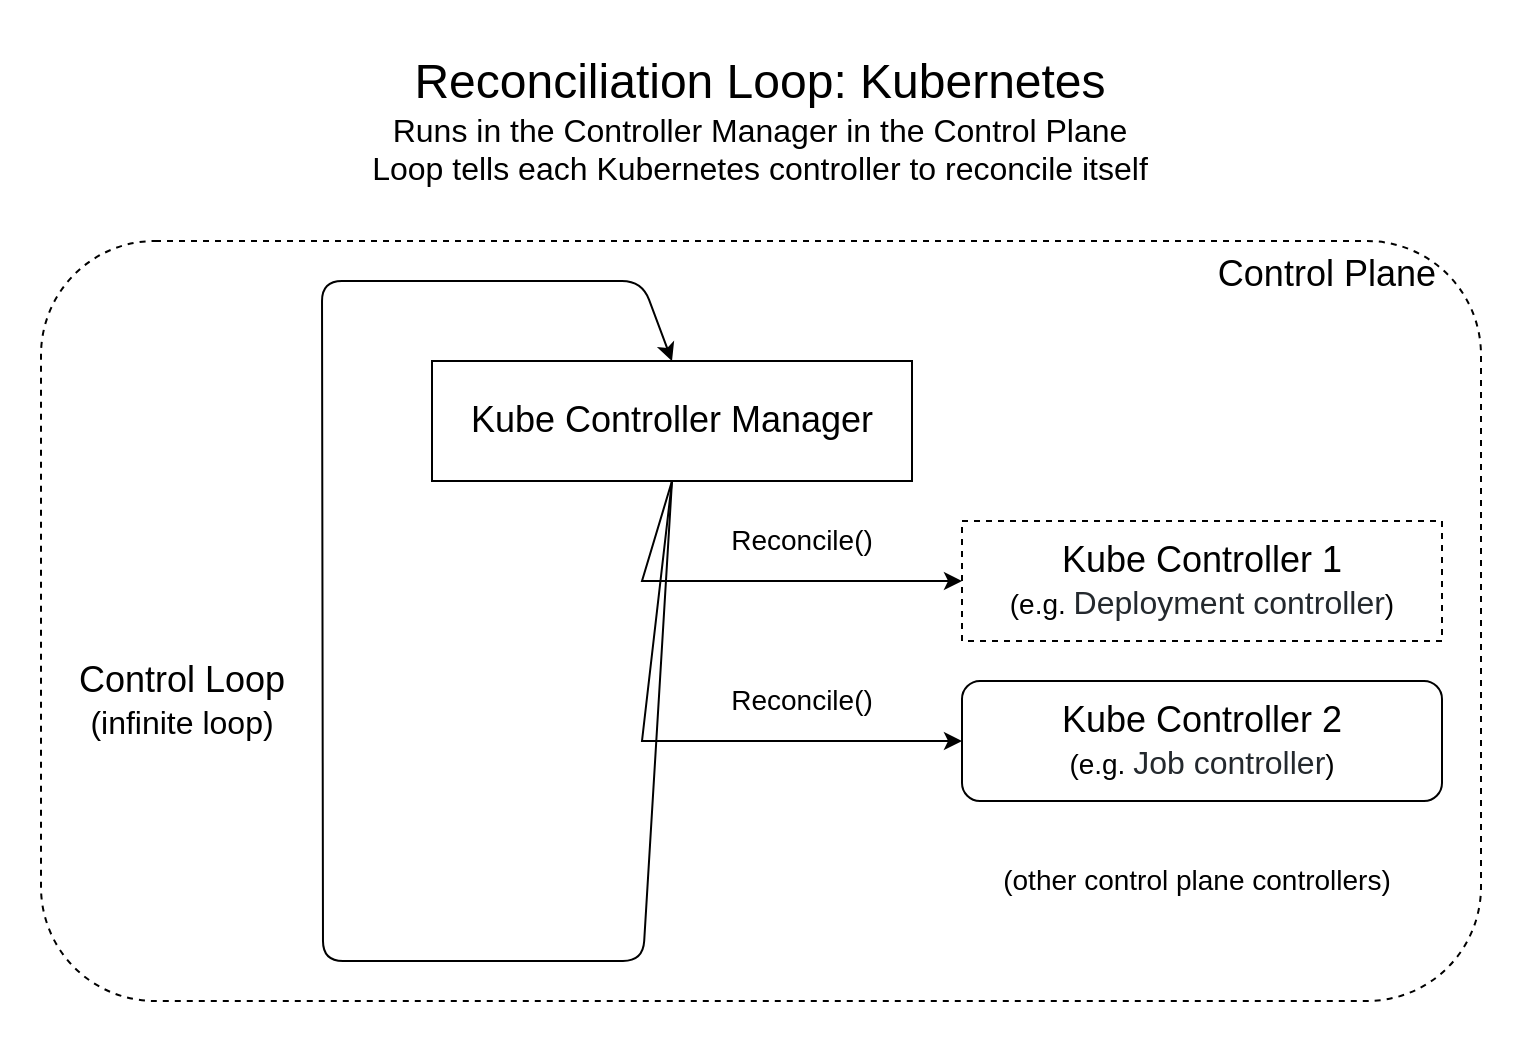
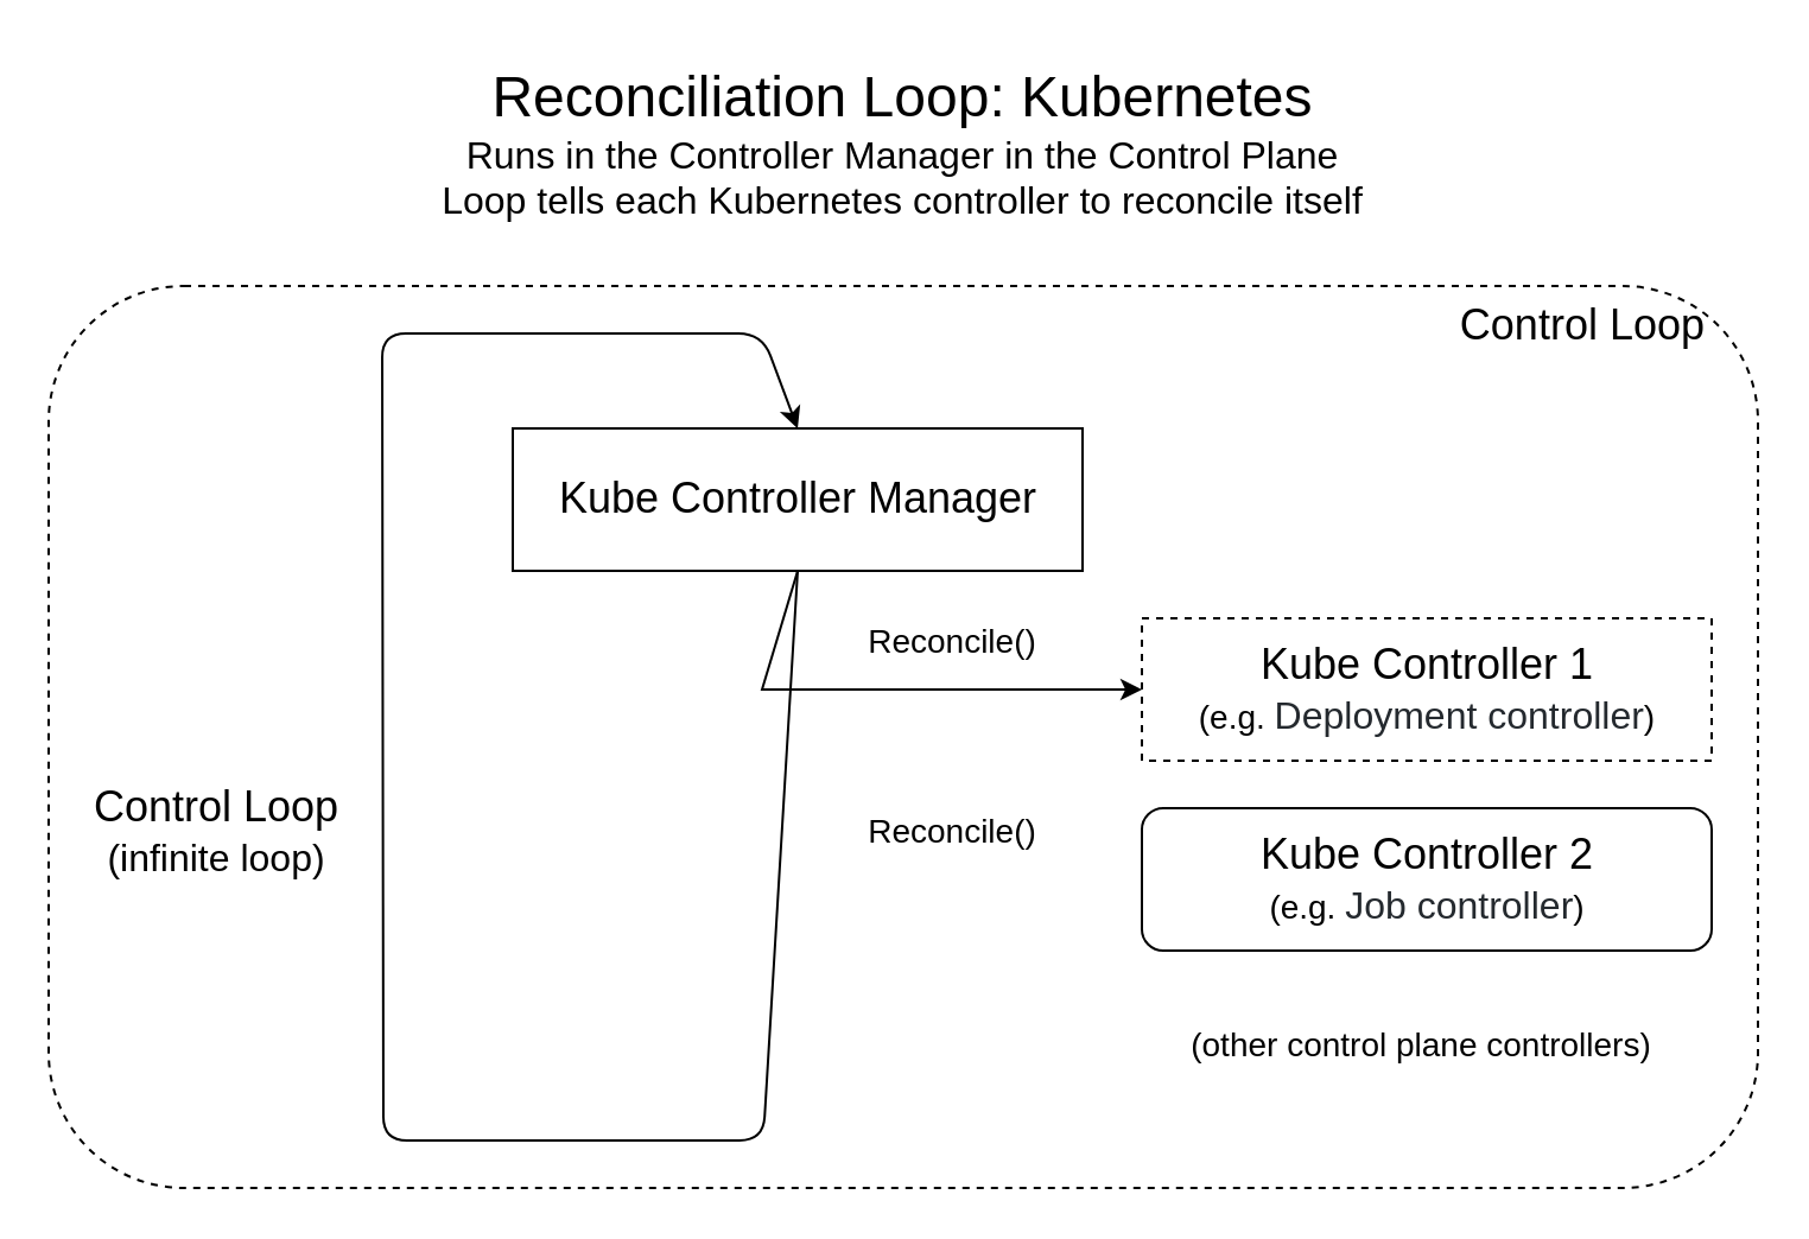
- <mxCell id="2" value="&lt;font style=&quot;font-size: 18px&quot;&gt;Control Plane&amp;nbsp; &amp;nbsp;&amp;nbsp;&lt;/font&gt;" style="rounded=1;whiteSpace=wrap;html=1;fillColor=none;dashed=1;verticalAlign=top;align=right;" vertex="1" parent="1"><mxGeometry x="20" y="120" width="720" height="380" as="geometry" /></mxCell>
+ <mxCell id="2" value="&lt;font style=&quot;font-size: 18px&quot;&gt;Control Loop&amp;nbsp; &amp;nbsp;&amp;nbsp;&lt;/font&gt;" style="rounded=1;whiteSpace=wrap;html=1;fillColor=none;dashed=1;verticalAlign=top;align=right;" vertex="1" parent="1"><mxGeometry x="20" y="120" width="720" height="380" as="geometry" /></mxCell>
- <mxCell id="7" value="" style="endArrow=classic;html=1;strokeWidth=1;exitX=0.5;exitY=1;exitDx=0;exitDy=0;entryX=0;entryY=0.5;entryDx=0;entryDy=0;rounded=0;" edge="1" parent="1" source="3" target="5"><mxGeometry width="50" height="50" relative="1" as="geometry"><mxPoint x="320.5" y="320" as="sourcePoint" /><mxPoint x="380.5" y="370" as="targetPoint" /><Array as="points"><mxPoint x="320.5" y="370" /></Array></mxGeometry></mxCell>
